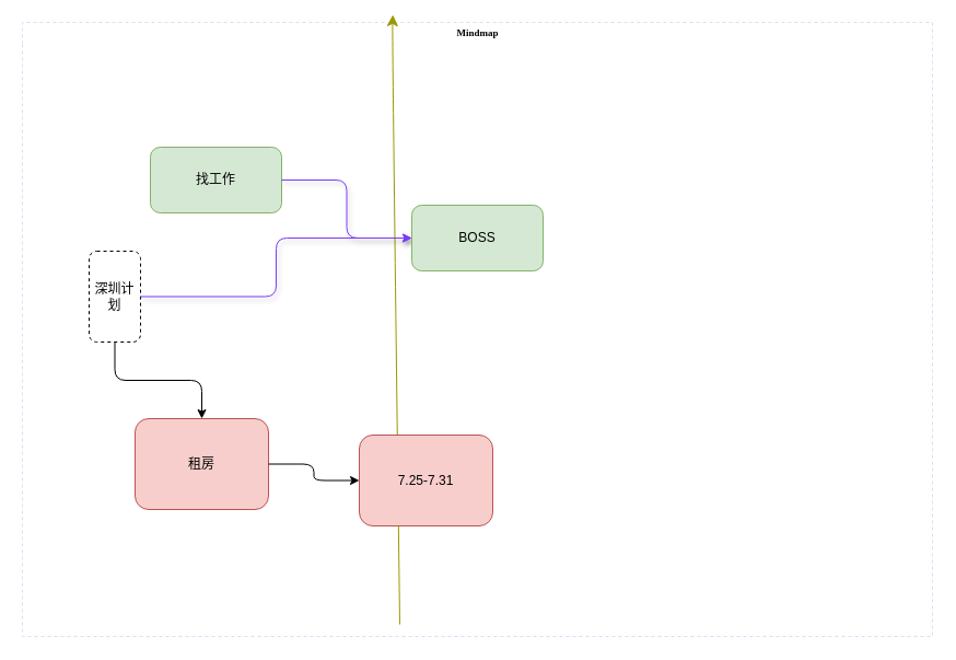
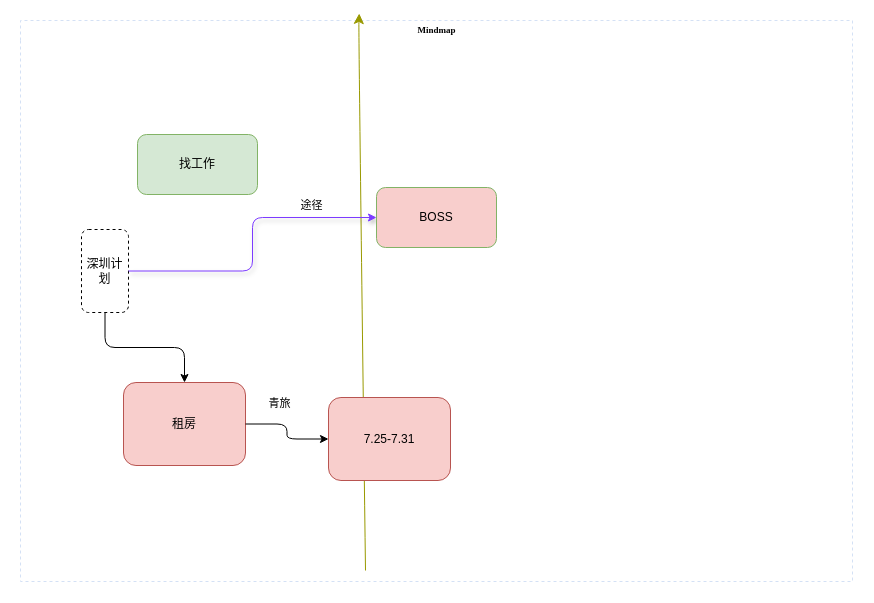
- <mxCell id="9" value="" style="edgeStyle=orthogonalEdgeStyle;rounded=1;orthogonalLoop=1;jettySize=auto;html=1;shadow=1;curved=0;strokeColor=#7C3BFF;" edge="1" target="10" source="6" parent="2"><mxGeometry relative="1" as="geometry"><mxPoint x="134" y="116" as="sourcePoint" /></mxGeometry></mxCell>
+ <mxCell id="13" value="途径" style="text;html=1;align=center;verticalAlign=middle;resizable=0;points=[];autosize=1;strokeColor=none;fillColor=none;fontFamily=Helvetica;fontSize=11;fontColor=default;labelBackgroundColor=default;" vertex="1" parent="2"><mxGeometry x="271" y="172" width="40" height="25" as="geometry" /></mxCell>
- <mxCell id="10" value="BOSS" style="rounded=1;whiteSpace=wrap;html=1;fillColor=#d5e8d4;strokeColor=#82b366;" vertex="1" parent="2"><mxGeometry x="356" y="167" width="120" height="60" as="geometry" /></mxCell>
+ <mxCell id="10" value="BOSS" style="rounded=1;whiteSpace=wrap;html=1;fillColor=#f8cecc;strokeColor=#82b366;" vertex="1" parent="2"><mxGeometry x="356" y="167" width="120" height="60" as="geometry" /></mxCell>
+ <mxCell id="14" value="青旅" style="text;html=1;align=center;verticalAlign=middle;resizable=0;points=[];autosize=1;strokeColor=none;fillColor=none;fontFamily=Helvetica;fontSize=11;fontColor=default;labelBackgroundColor=default;" vertex="1" parent="2"><mxGeometry x="239" y="370" width="40" height="25" as="geometry" /></mxCell>
